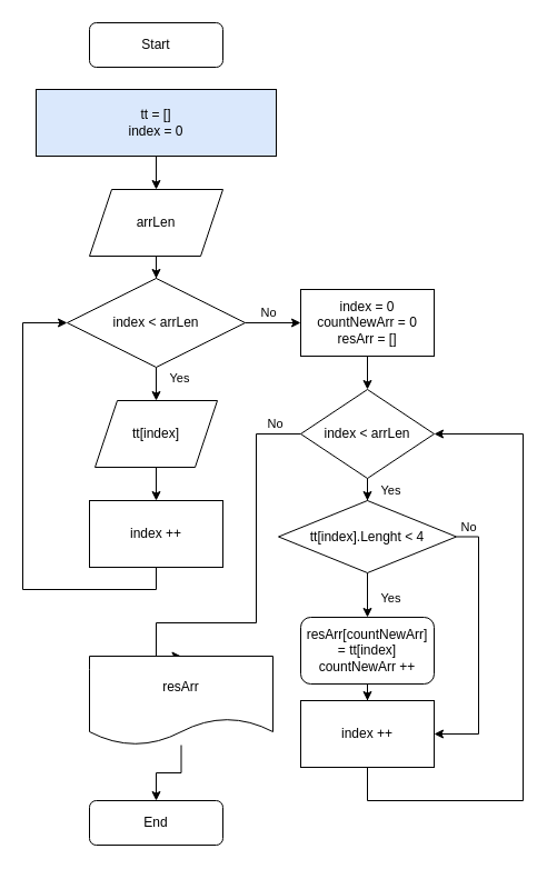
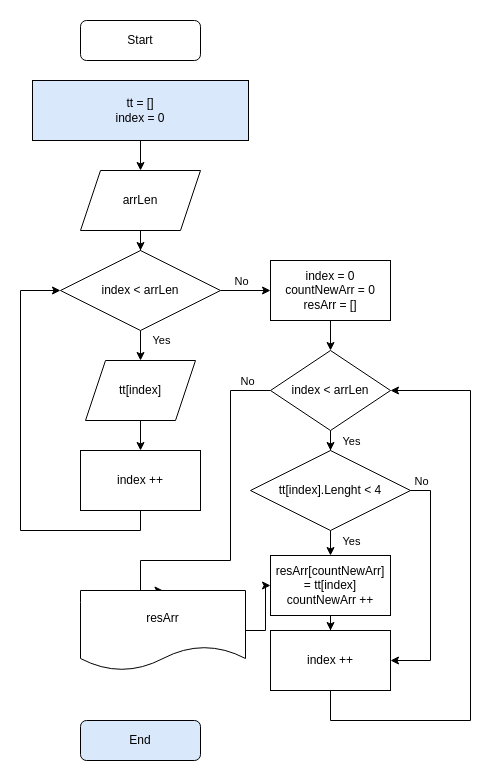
- <mxCell id="28" value="tt[index].Lenght &amp;lt; 4" style="rhombus;whiteSpace=wrap;html=1;" vertex="1" parent="1"><mxGeometry x="250" y="450" width="160" height="65" as="geometry" /></mxCell>
+ <mxCell id="28" value="tt[index].Lenght &amp;lt; 4" style="rhombus;whiteSpace=wrap;html=1;" vertex="1" parent="1"><mxGeometry x="250" y="450" width="160" height="80" as="geometry" /></mxCell>
- <mxCell id="30" value="&lt;div&gt;resArr[countNewArr] = tt[index]&lt;/div&gt;&lt;div&gt;countNewArr ++&lt;br&gt;&lt;/div&gt;" style="whiteSpace=wrap;html=1;rounded=1;" vertex="1" parent="1"><mxGeometry x="270" y="555" width="120" height="60" as="geometry" /></mxCell>
+ <mxCell id="30" value="&lt;div&gt;resArr[countNewArr] = tt[index]&lt;/div&gt;&lt;div&gt;countNewArr ++&lt;br&gt;&lt;/div&gt;" style="whiteSpace=wrap;html=1;" vertex="1" parent="1"><mxGeometry x="270" y="555" width="120" height="60" as="geometry" /></mxCell>
- <mxCell id="33" value="" style="edgeStyle=orthogonalEdgeStyle;rounded=0;orthogonalLoop=1;jettySize=auto;html=1;" edge="1" parent="1" source="34" target="3"><mxGeometry relative="1" as="geometry" /></mxCell>
+ <mxCell id="33" value="" style="edgeStyle=orthogonalEdgeStyle;rounded=0;orthogonalLoop=1;jettySize=auto;html=1;" edge="1" parent="1" source="34" target="30"><mxGeometry relative="1" as="geometry" /></mxCell>
- <mxCell id="3" value="End" style="rounded=1;whiteSpace=wrap;html=1;fontSize=12;glass=0;strokeWidth=1;shadow=0;" parent="1" vertex="1"><mxGeometry x="80" y="720" width="120" height="40" as="geometry" /></mxCell>
+ <mxCell id="3" value="End" style="rounded=1;whiteSpace=wrap;html=1;fontSize=12;glass=0;strokeWidth=1;shadow=0;fillColor=#dae8fc;" parent="1" vertex="1"><mxGeometry x="80" y="720" width="120" height="40" as="geometry" /></mxCell>
